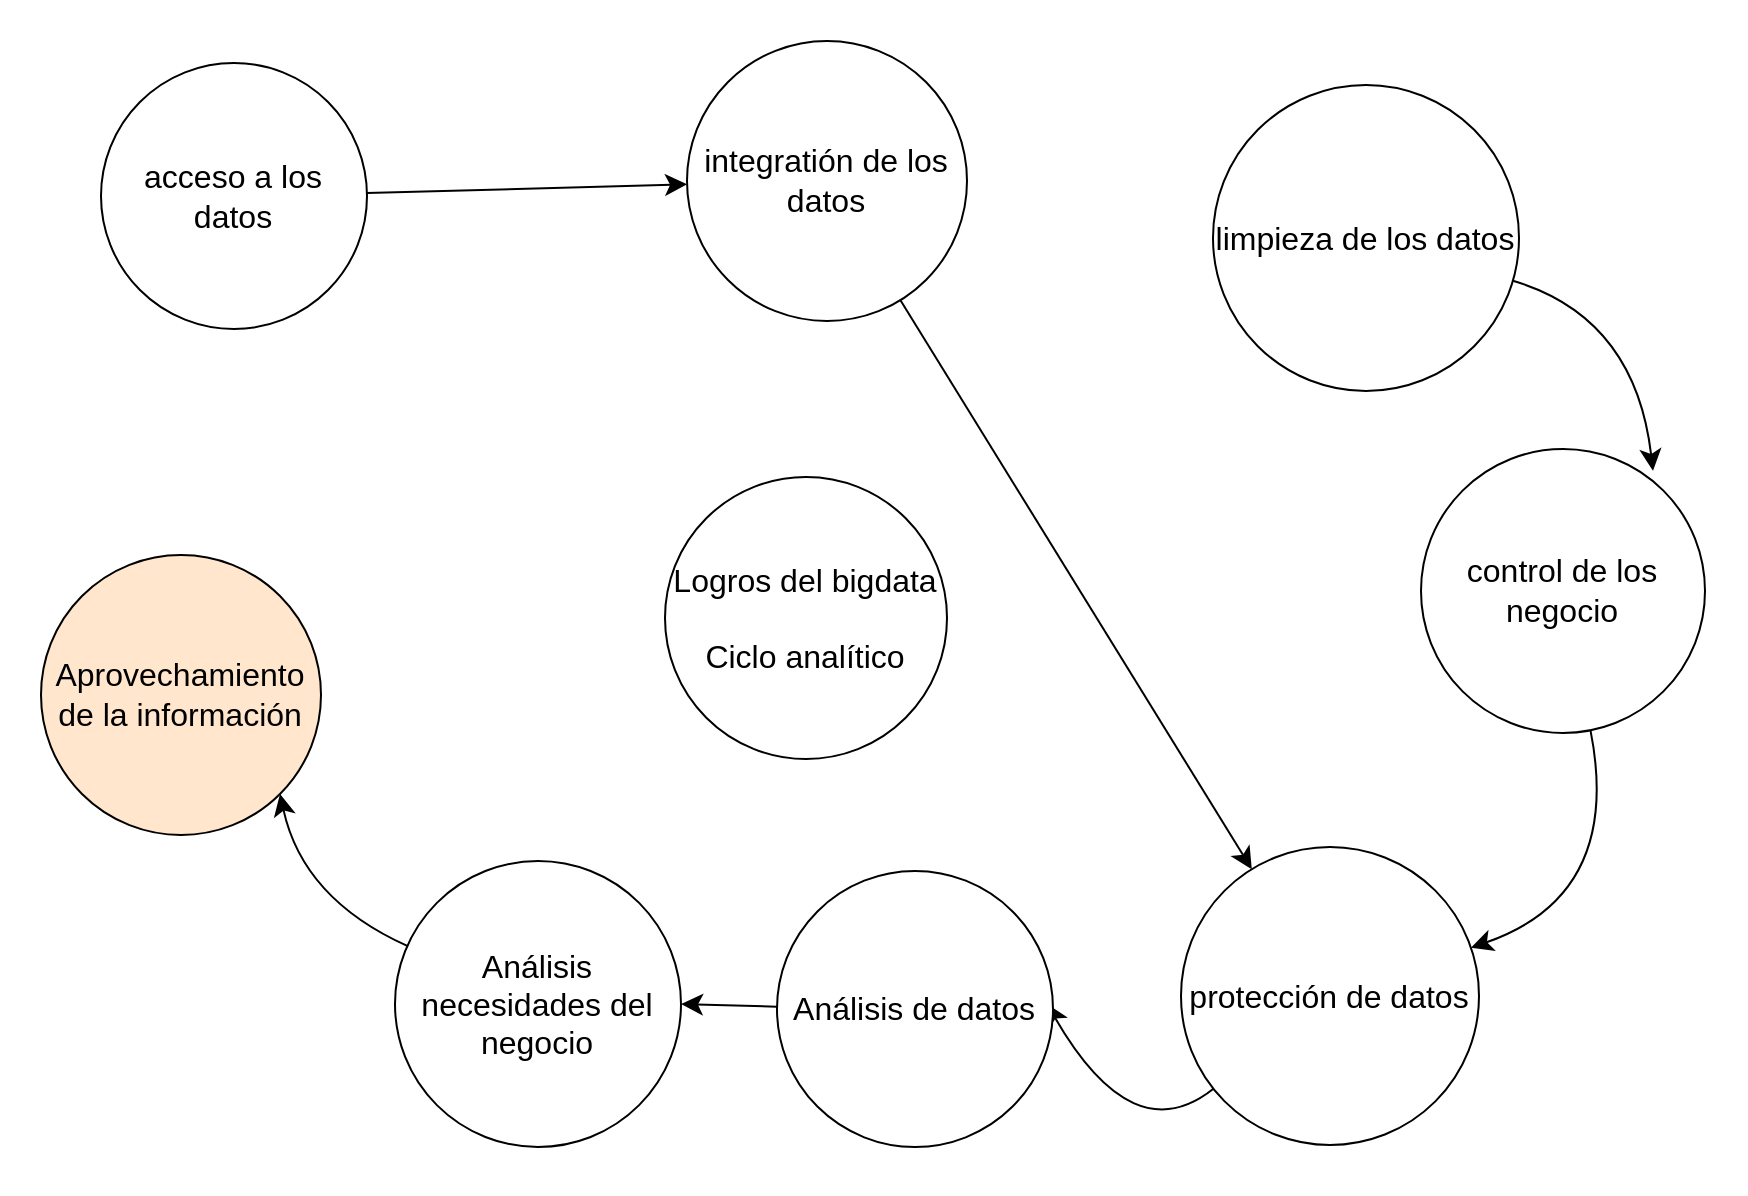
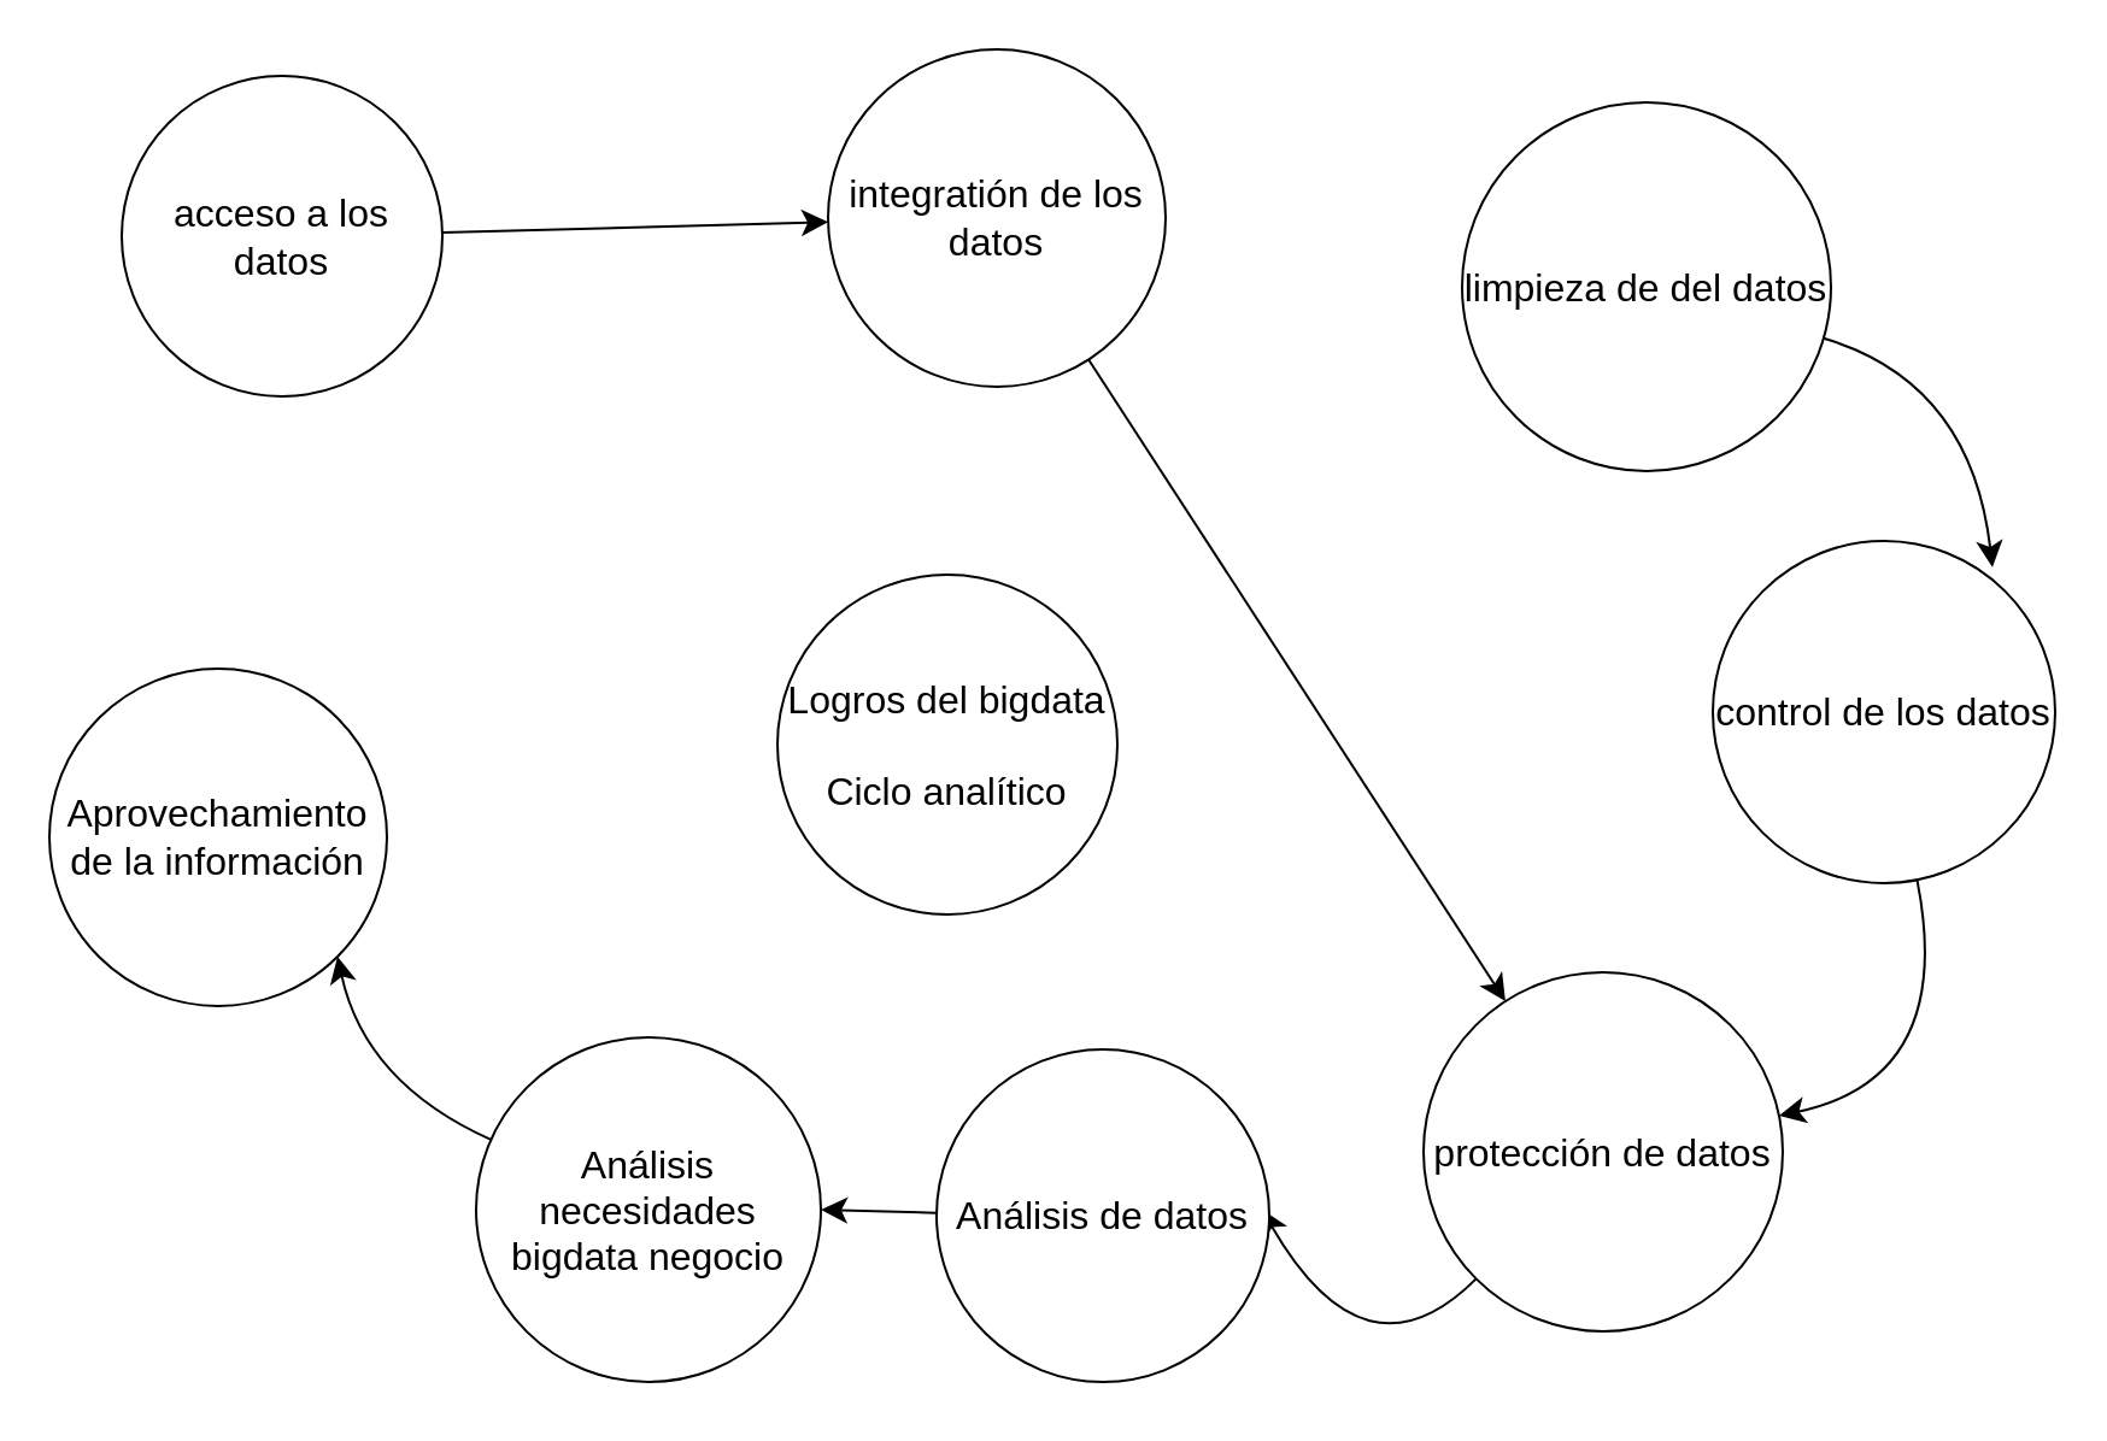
- <mxCell id="5" value="limpieza de los datos" style="ellipse;whiteSpace=wrap;html=1;aspect=fixed;fontSize=16;" vertex="1" parent="1"><mxGeometry x="606" y="42" width="153" height="153" as="geometry" /></mxCell>
+ <mxCell id="5" value="limpieza de del datos" style="ellipse;whiteSpace=wrap;html=1;aspect=fixed;fontSize=16;" vertex="1" parent="1"><mxGeometry x="606" y="42" width="153" height="153" as="geometry" /></mxCell>
- <mxCell id="7" value="control de los negocio" style="ellipse;whiteSpace=wrap;html=1;aspect=fixed;fontSize=16;" vertex="1" parent="1"><mxGeometry x="710" y="224" width="142" height="142" as="geometry" /></mxCell>
+ <mxCell id="7" value="control de los datos" style="ellipse;whiteSpace=wrap;html=1;aspect=fixed;fontSize=16;" vertex="1" parent="1"><mxGeometry x="710" y="224" width="142" height="142" as="geometry" /></mxCell>
- <mxCell id="15" value="Logros del bigdata&lt;br&gt;&lt;br&gt;Ciclo analítico&lt;br&gt;" style="ellipse;whiteSpace=wrap;html=1;aspect=fixed;fontSize=16;" vertex="1" parent="1"><mxGeometry x="332" y="238" width="141" height="141" as="geometry" /></mxCell>
+ <mxCell id="15" value="Logros del bigdata&lt;br&gt;&lt;br&gt;Ciclo analítico&lt;br&gt;" style="ellipse;whiteSpace=wrap;html=1;aspect=fixed;fontSize=16;" vertex="1" parent="1"><mxGeometry y="238" width="141" height="141" as="geometry" x="322" /></mxCell>
- <mxCell id="14" value="Aprovechamiento de la información" style="ellipse;whiteSpace=wrap;html=1;aspect=fixed;fontSize=16;fillColor=#ffe6cc;" vertex="1" parent="1"><mxGeometry x="20" y="277" width="140" height="140" as="geometry" /></mxCell>
+ <mxCell id="14" value="Aprovechamiento de la información" style="ellipse;whiteSpace=wrap;html=1;aspect=fixed;fontSize=16;" vertex="1" parent="1"><mxGeometry x="20" y="277" width="140" height="140" as="geometry" /></mxCell>
- <mxCell id="9" value="protección de datos" style="ellipse;whiteSpace=wrap;html=1;aspect=fixed;fontSize=16;" vertex="1" parent="1"><mxGeometry x="590" y="423" width="149" height="149" as="geometry" /></mxCell>
+ <mxCell id="9" value="protección de datos" style="ellipse;whiteSpace=wrap;html=1;aspect=fixed;fontSize=16;" vertex="1" parent="1"><mxGeometry x="590" y="403" width="149" height="149" as="geometry" /></mxCell>
- <mxCell id="13" value="Análisis necesidades del negocio" style="ellipse;whiteSpace=wrap;html=1;aspect=fixed;fontSize=16;" vertex="1" parent="1"><mxGeometry x="197" y="430" width="143" height="143" as="geometry" /></mxCell>
+ <mxCell id="13" value="Análisis necesidades bigdata negocio" style="ellipse;whiteSpace=wrap;html=1;aspect=fixed;fontSize=16;" vertex="1" parent="1"><mxGeometry x="197" y="430" width="143" height="143" as="geometry" /></mxCell>
